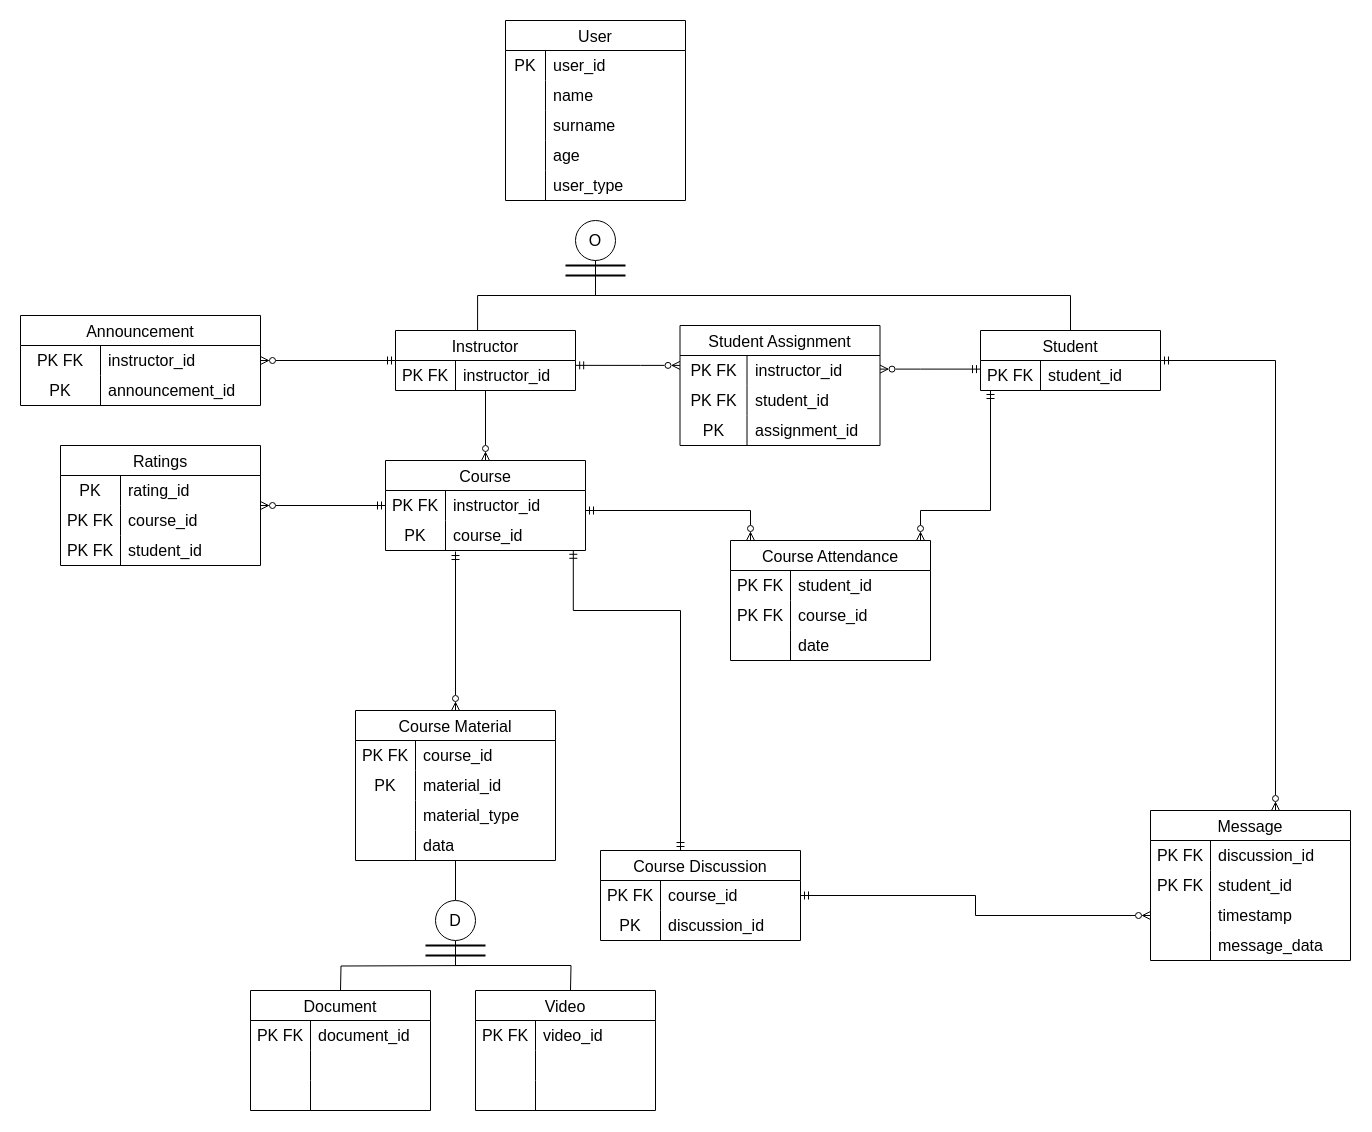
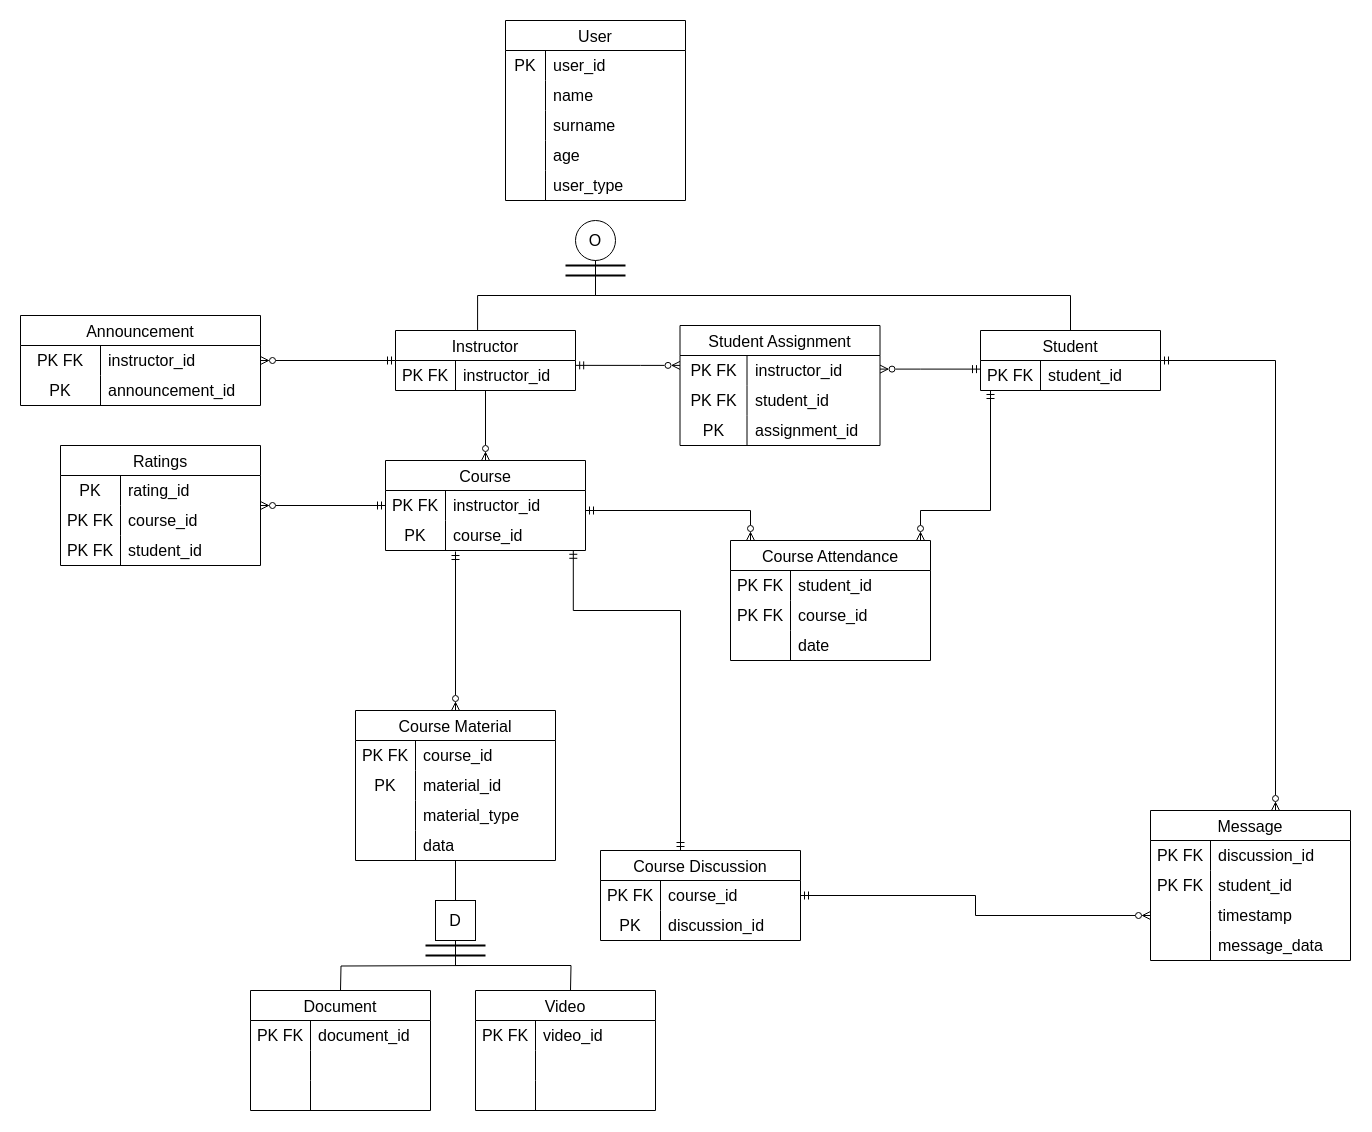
- <mxCell id="71" value="D" style="ellipse;whiteSpace=wrap;html=1;fontSize=16;startSize=30;fontStyle=0;" parent="1" vertex="1"><mxGeometry x="435" y="900" width="40" height="40" as="geometry" /></mxCell>
+ <mxCell id="71" value="D" style="whiteSpace=wrap;html=1;fontSize=16;startSize=30;fontStyle=0;rounded=0;" parent="1" vertex="1"><mxGeometry x="435" y="900" width="40" height="40" as="geometry" /></mxCell>
